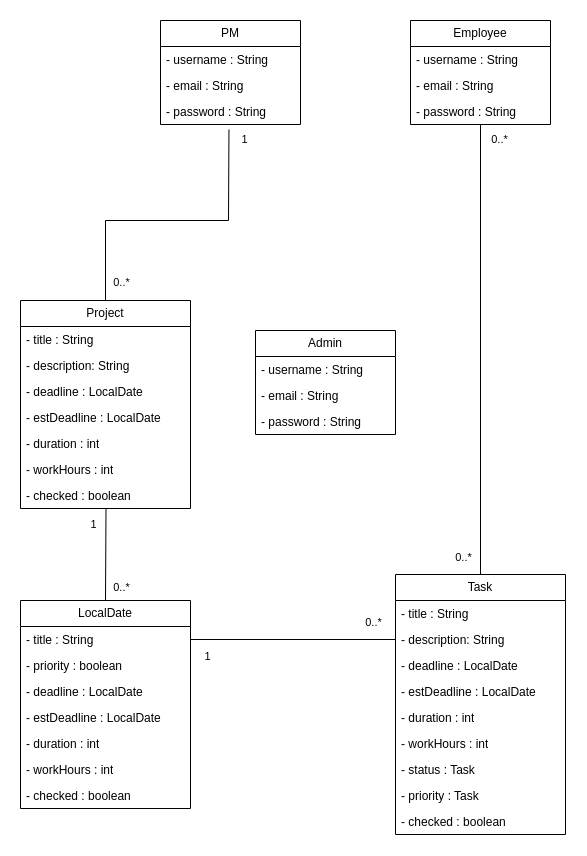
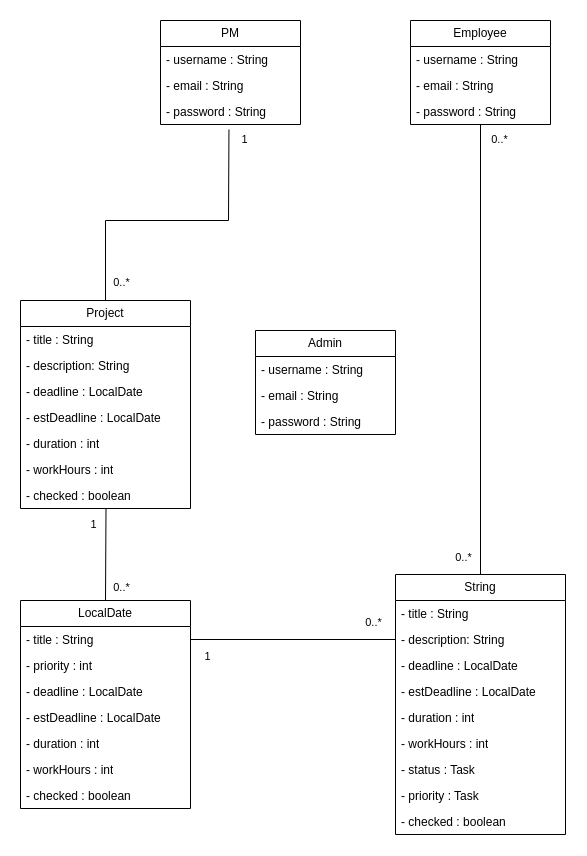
- <mxCell id="36" value="Task" style="swimlane;fontStyle=0;childLayout=stackLayout;horizontal=1;startSize=26;fillColor=none;horizontalStack=0;resizeParent=1;resizeParentMax=0;resizeLast=0;collapsible=1;marginBottom=0;whiteSpace=wrap;html=1;" vertex="1" parent="1"><mxGeometry x="395" y="574" width="170" height="260" as="geometry" /></mxCell>
+ <mxCell id="36" value="String" style="swimlane;fontStyle=0;childLayout=stackLayout;horizontal=1;startSize=26;fillColor=none;horizontalStack=0;resizeParent=1;resizeParentMax=0;resizeLast=0;collapsible=1;marginBottom=0;whiteSpace=wrap;html=1;" vertex="1" parent="1"><mxGeometry x="395" y="574" width="170" height="260" as="geometry" /></mxCell>
- <mxCell id="27" value="- priority : boolean" style="text;strokeColor=none;fillColor=none;align=left;verticalAlign=top;spacingLeft=4;spacingRight=4;overflow=hidden;rotatable=0;points=[[0,0.5],[1,0.5]];portConstraint=eastwest;whiteSpace=wrap;html=1;" vertex="1" parent="25"><mxGeometry y="52" width="170" height="26" as="geometry" /></mxCell>
+ <mxCell id="27" value="- priority : int" style="text;strokeColor=none;fillColor=none;align=left;verticalAlign=top;spacingLeft=4;spacingRight=4;overflow=hidden;rotatable=0;points=[[0,0.5],[1,0.5]];portConstraint=eastwest;whiteSpace=wrap;html=1;" vertex="1" parent="25"><mxGeometry y="52" width="170" height="26" as="geometry" /></mxCell>
